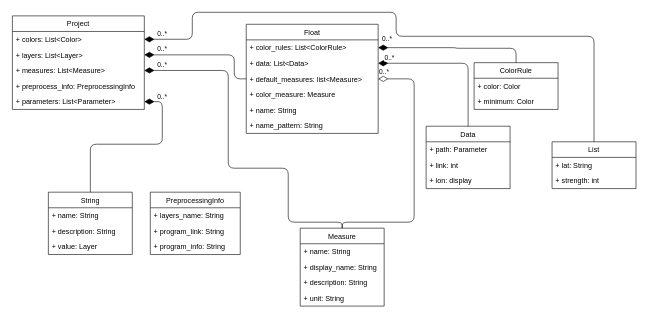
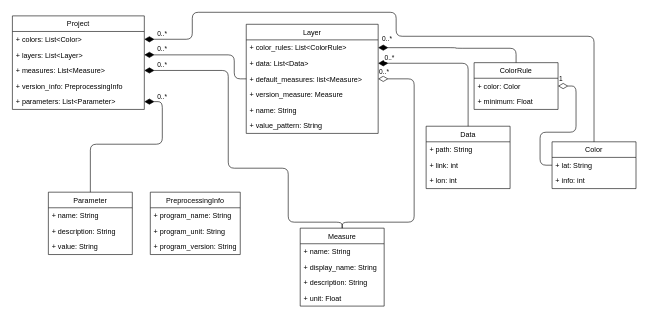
- <mxCell id="22" value="Float" style="swimlane;fontStyle=0;childLayout=stackLayout;horizontal=1;startSize=26;fillColor=none;horizontalStack=0;resizeParent=1;resizeParentMax=0;resizeLast=0;collapsible=1;marginBottom=0;" parent="1" vertex="1"><mxGeometry x="410" y="40" width="220" height="182" as="geometry" /></mxCell>
+ <mxCell id="22" value="Layer" style="swimlane;fontStyle=0;childLayout=stackLayout;horizontal=1;startSize=26;fillColor=none;horizontalStack=0;resizeParent=1;resizeParentMax=0;resizeLast=0;collapsible=1;marginBottom=0;" parent="1" vertex="1"><mxGeometry x="410" y="40" width="220" height="182" as="geometry" /></mxCell>
- <mxCell id="6" value="+ preprocess_info: PreprocessingInfo" style="text;strokeColor=none;fillColor=none;align=left;verticalAlign=top;spacingLeft=4;spacingRight=4;overflow=hidden;rotatable=0;points=[[0,0.5],[1,0.5]];portConstraint=eastwest;" parent="2" vertex="1"><mxGeometry y="104" width="220" height="26" as="geometry" /></mxCell>
+ <mxCell id="6" value="+ version_info: PreprocessingInfo" style="text;strokeColor=none;fillColor=none;align=left;verticalAlign=top;spacingLeft=4;spacingRight=4;overflow=hidden;rotatable=0;points=[[0,0.5],[1,0.5]];portConstraint=eastwest;" parent="2" vertex="1"><mxGeometry y="104" width="220" height="26" as="geometry" /></mxCell>
- <mxCell id="26" value="+ color_measure: Measure" style="text;strokeColor=none;fillColor=none;align=left;verticalAlign=top;spacingLeft=4;spacingRight=4;overflow=hidden;rotatable=0;points=[[0,0.5],[1,0.5]];portConstraint=eastwest;" parent="22" vertex="1"><mxGeometry y="104" width="220" height="26" as="geometry" /></mxCell>
+ <mxCell id="26" value="+ version_measure: Measure" style="text;strokeColor=none;fillColor=none;align=left;verticalAlign=top;spacingLeft=4;spacingRight=4;overflow=hidden;rotatable=0;points=[[0,0.5],[1,0.5]];portConstraint=eastwest;" parent="22" vertex="1"><mxGeometry y="104" width="220" height="26" as="geometry" /></mxCell>
- <mxCell id="21" value="+ minimum: Color" style="text;strokeColor=none;fillColor=none;align=left;verticalAlign=top;spacingLeft=4;spacingRight=4;overflow=hidden;rotatable=0;points=[[0,0.5],[1,0.5]];portConstraint=eastwest;" parent="19" vertex="1"><mxGeometry y="52" width="140" height="26" as="geometry" /></mxCell>
+ <mxCell id="21" value="+ minimum: Float" style="text;strokeColor=none;fillColor=none;align=left;verticalAlign=top;spacingLeft=4;spacingRight=4;overflow=hidden;rotatable=0;points=[[0,0.5],[1,0.5]];portConstraint=eastwest;" parent="19" vertex="1"><mxGeometry y="52" width="140" height="26" as="geometry" /></mxCell>
- <mxCell id="28" value="+ name_pattern: String" style="text;strokeColor=none;fillColor=none;align=left;verticalAlign=top;spacingLeft=4;spacingRight=4;overflow=hidden;rotatable=0;points=[[0,0.5],[1,0.5]];portConstraint=eastwest;" parent="22" vertex="1"><mxGeometry y="156" width="220" height="26" as="geometry" /></mxCell>
+ <mxCell id="28" value="+ value_pattern: String" style="text;strokeColor=none;fillColor=none;align=left;verticalAlign=top;spacingLeft=4;spacingRight=4;overflow=hidden;rotatable=0;points=[[0,0.5],[1,0.5]];portConstraint=eastwest;" parent="22" vertex="1"><mxGeometry y="156" width="220" height="26" as="geometry" /></mxCell>
+ <mxCell id="41" value="1" style="endArrow=none;html=1;endSize=12;startArrow=diamondThin;startSize=14;startFill=0;edgeStyle=orthogonalEdgeStyle;align=left;verticalAlign=bottom;exitX=1;exitY=0.5;exitDx=0;exitDy=0;entryX=0;entryY=0.5;entryDx=0;entryDy=0;endFill=0;" parent="1" source="20" target="17" edge="1"><mxGeometry x="-1" y="3" relative="1" as="geometry"><mxPoint x="460" y="170" as="sourcePoint" /><mxPoint x="620" y="170" as="targetPoint" /><Array as="points"><mxPoint x="960" y="143" /><mxPoint x="960" y="220" /><mxPoint x="900" y="220" /><mxPoint x="900" y="275" /></Array></mxGeometry></mxCell>
- <mxCell id="35" value="+ path: Parameter" style="text;strokeColor=none;fillColor=none;align=left;verticalAlign=top;spacingLeft=4;spacingRight=4;overflow=hidden;rotatable=0;points=[[0,0.5],[1,0.5]];portConstraint=eastwest;" parent="34" vertex="1"><mxGeometry y="26" width="140" height="26" as="geometry" /></mxCell>
+ <mxCell id="35" value="+ path: String" style="text;strokeColor=none;fillColor=none;align=left;verticalAlign=top;spacingLeft=4;spacingRight=4;overflow=hidden;rotatable=0;points=[[0,0.5],[1,0.5]];portConstraint=eastwest;" parent="34" vertex="1"><mxGeometry y="26" width="140" height="26" as="geometry" /></mxCell>
- <mxCell id="16" value="List" style="swimlane;fontStyle=0;childLayout=stackLayout;horizontal=1;startSize=26;fillColor=none;horizontalStack=0;resizeParent=1;resizeParentMax=0;resizeLast=0;collapsible=1;marginBottom=0;" parent="1" vertex="1"><mxGeometry x="920" y="236" width="140" height="78" as="geometry" /></mxCell>
+ <mxCell id="16" value="Color" style="swimlane;fontStyle=0;childLayout=stackLayout;horizontal=1;startSize=26;fillColor=none;horizontalStack=0;resizeParent=1;resizeParentMax=0;resizeLast=0;collapsible=1;marginBottom=0;" parent="1" vertex="1"><mxGeometry x="920" y="236" width="140" height="78" as="geometry" /></mxCell>
- <mxCell id="37" value="+ lon: display" style="text;strokeColor=none;fillColor=none;align=left;verticalAlign=top;spacingLeft=4;spacingRight=4;overflow=hidden;rotatable=0;points=[[0,0.5],[1,0.5]];portConstraint=eastwest;" parent="34" vertex="1"><mxGeometry y="78" width="140" height="26" as="geometry" /></mxCell>
+ <mxCell id="37" value="+ lon: int" style="text;strokeColor=none;fillColor=none;align=left;verticalAlign=top;spacingLeft=4;spacingRight=4;overflow=hidden;rotatable=0;points=[[0,0.5],[1,0.5]];portConstraint=eastwest;" parent="34" vertex="1"><mxGeometry y="78" width="140" height="26" as="geometry" /></mxCell>
- <mxCell id="18" value="+ strength: int" style="text;strokeColor=none;fillColor=none;align=left;verticalAlign=top;spacingLeft=4;spacingRight=4;overflow=hidden;rotatable=0;points=[[0,0.5],[1,0.5]];portConstraint=eastwest;" parent="16" vertex="1"><mxGeometry y="52" width="140" height="26" as="geometry" /></mxCell>
+ <mxCell id="18" value="+ info: int" style="text;strokeColor=none;fillColor=none;align=left;verticalAlign=top;spacingLeft=4;spacingRight=4;overflow=hidden;rotatable=0;points=[[0,0.5],[1,0.5]];portConstraint=eastwest;" parent="16" vertex="1"><mxGeometry y="52" width="140" height="26" as="geometry" /></mxCell>
- <mxCell id="12" value="String" style="swimlane;fontStyle=0;childLayout=stackLayout;horizontal=1;startSize=26;fillColor=none;horizontalStack=0;resizeParent=1;resizeParentMax=0;resizeLast=0;collapsible=1;marginBottom=0;" parent="1" vertex="1"><mxGeometry x="80" y="320" width="140" height="104" as="geometry" /></mxCell>
+ <mxCell id="12" value="Parameter" style="swimlane;fontStyle=0;childLayout=stackLayout;horizontal=1;startSize=26;fillColor=none;horizontalStack=0;resizeParent=1;resizeParentMax=0;resizeLast=0;collapsible=1;marginBottom=0;" parent="1" vertex="1"><mxGeometry x="80" y="320" width="140" height="104" as="geometry" /></mxCell>
- <mxCell id="9" value="+ layers_name: String" style="text;strokeColor=none;fillColor=none;align=left;verticalAlign=top;spacingLeft=4;spacingRight=4;overflow=hidden;rotatable=0;points=[[0,0.5],[1,0.5]];portConstraint=eastwest;" parent="8" vertex="1"><mxGeometry y="26" width="150" height="26" as="geometry" /></mxCell>
+ <mxCell id="9" value="+ program_name: String" style="text;strokeColor=none;fillColor=none;align=left;verticalAlign=top;spacingLeft=4;spacingRight=4;overflow=hidden;rotatable=0;points=[[0,0.5],[1,0.5]];portConstraint=eastwest;" parent="8" vertex="1"><mxGeometry y="26" width="150" height="26" as="geometry" /></mxCell>
- <mxCell id="10" value="+ program_link: String" style="text;strokeColor=none;fillColor=none;align=left;verticalAlign=top;spacingLeft=4;spacingRight=4;overflow=hidden;rotatable=0;points=[[0,0.5],[1,0.5]];portConstraint=eastwest;" parent="8" vertex="1"><mxGeometry y="52" width="150" height="26" as="geometry" /></mxCell>
+ <mxCell id="10" value="+ program_unit: String" style="text;strokeColor=none;fillColor=none;align=left;verticalAlign=top;spacingLeft=4;spacingRight=4;overflow=hidden;rotatable=0;points=[[0,0.5],[1,0.5]];portConstraint=eastwest;" parent="8" vertex="1"><mxGeometry y="52" width="150" height="26" as="geometry" /></mxCell>
- <mxCell id="15" value="+ value: Layer" style="text;strokeColor=none;fillColor=none;align=left;verticalAlign=top;spacingLeft=4;spacingRight=4;overflow=hidden;rotatable=0;points=[[0,0.5],[1,0.5]];portConstraint=eastwest;" parent="12" vertex="1"><mxGeometry y="78" width="140" height="26" as="geometry" /></mxCell>
+ <mxCell id="15" value="+ value: String" style="text;strokeColor=none;fillColor=none;align=left;verticalAlign=top;spacingLeft=4;spacingRight=4;overflow=hidden;rotatable=0;points=[[0,0.5],[1,0.5]];portConstraint=eastwest;" parent="12" vertex="1"><mxGeometry y="78" width="140" height="26" as="geometry" /></mxCell>
- <mxCell id="11" value="+ program_info: String" style="text;strokeColor=none;fillColor=none;align=left;verticalAlign=top;spacingLeft=4;spacingRight=4;overflow=hidden;rotatable=0;points=[[0,0.5],[1,0.5]];portConstraint=eastwest;" parent="8" vertex="1"><mxGeometry y="78" width="150" height="26" as="geometry" /></mxCell>
+ <mxCell id="11" value="+ program_version: String" style="text;strokeColor=none;fillColor=none;align=left;verticalAlign=top;spacingLeft=4;spacingRight=4;overflow=hidden;rotatable=0;points=[[0,0.5],[1,0.5]];portConstraint=eastwest;" parent="8" vertex="1"><mxGeometry y="78" width="150" height="26" as="geometry" /></mxCell>
- <mxCell id="33" value="+ unit: String" style="text;strokeColor=none;fillColor=none;align=left;verticalAlign=top;spacingLeft=4;spacingRight=4;overflow=hidden;rotatable=0;points=[[0,0.5],[1,0.5]];portConstraint=eastwest;" parent="29" vertex="1"><mxGeometry y="104" width="140" height="26" as="geometry" /></mxCell>
+ <mxCell id="33" value="+ unit: Float" style="text;strokeColor=none;fillColor=none;align=left;verticalAlign=top;spacingLeft=4;spacingRight=4;overflow=hidden;rotatable=0;points=[[0,0.5],[1,0.5]];portConstraint=eastwest;" parent="29" vertex="1"><mxGeometry y="104" width="140" height="26" as="geometry" /></mxCell>
